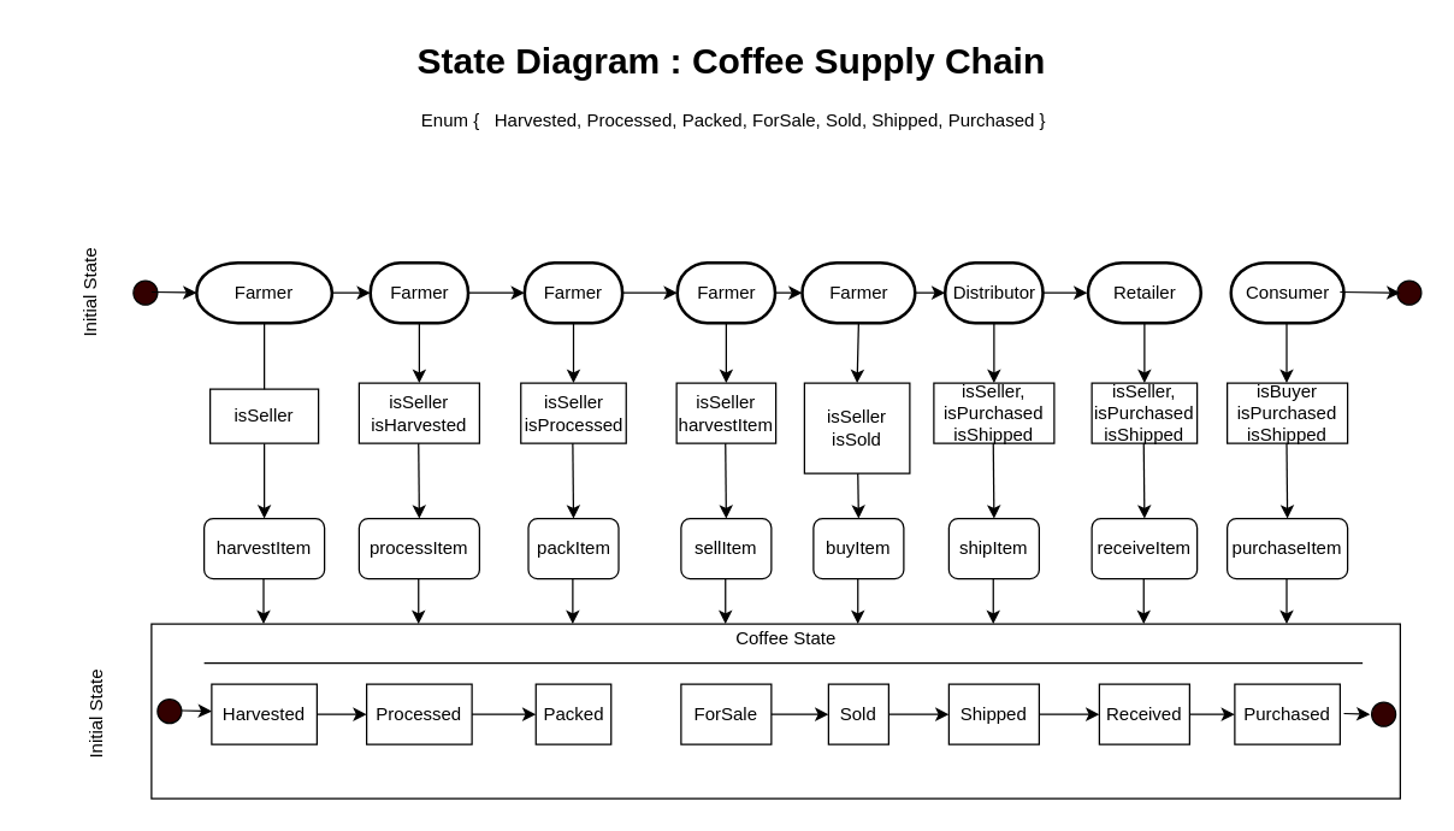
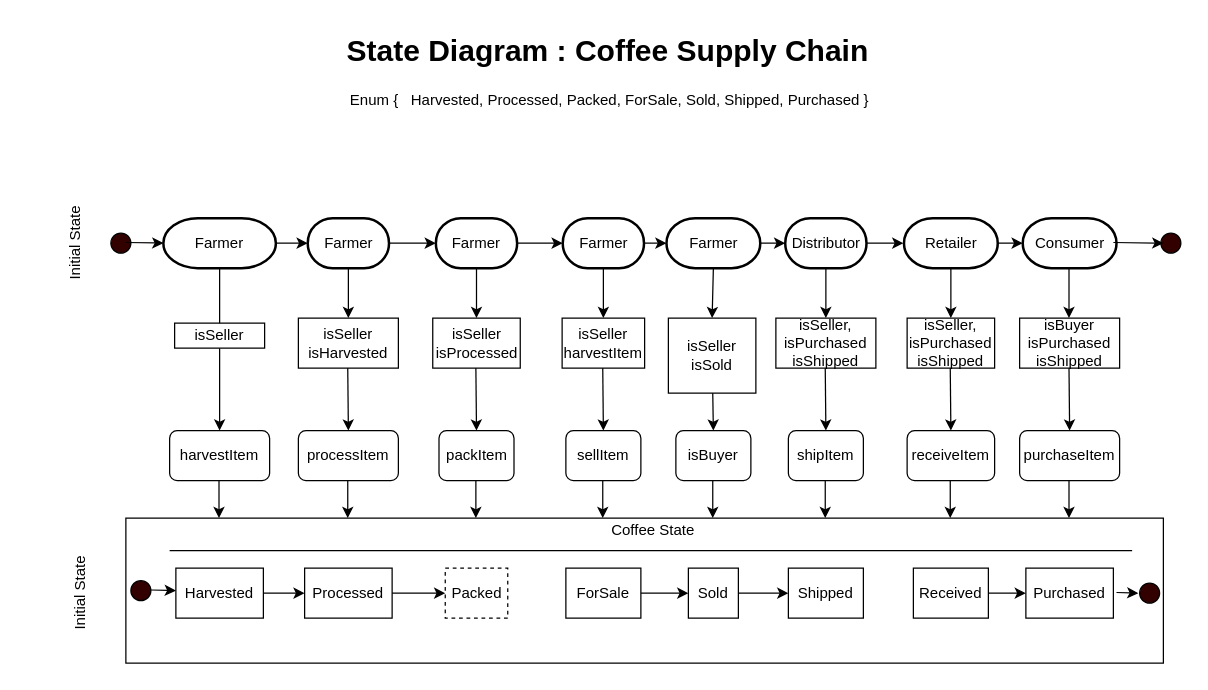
+ <mxCell id="49" value="" style="endArrow=classic;html=1;exitX=1;exitY=0.5;exitDx=0;exitDy=0;exitPerimeter=0;entryX=0;entryY=0.5;entryDx=0;entryDy=0;entryPerimeter=0;" edge="1" parent="1" source="40" target="42"><mxGeometry width="50" height="50" relative="1" as="geometry"><mxPoint x="702.5" y="204" as="sourcePoint" /><mxPoint x="732" y="204" as="targetPoint" /></mxGeometry></mxCell>
- <mxCell id="84" value="isSeller" style="rounded=0;whiteSpace=wrap;html=1;fillColor=#FFFFFF;" vertex="1" parent="1"><mxGeometry x="139" y="258" width="72" height="36" as="geometry" /></mxCell>
+ <mxCell id="84" value="isSeller" style="rounded=0;whiteSpace=wrap;html=1;fillColor=#FFFFFF;" vertex="1" parent="1"><mxGeometry x="139" y="258" width="72" height="20" as="geometry" /></mxCell>
- <mxCell id="24" value="buyItem" style="rounded=1;whiteSpace=wrap;html=1;" vertex="1" parent="1"><mxGeometry x="540" y="344" width="60" height="40" as="geometry" /></mxCell>
+ <mxCell id="24" value="isBuyer" style="rounded=1;whiteSpace=wrap;html=1;" vertex="1" parent="1"><mxGeometry x="540" y="344" width="60" height="40" as="geometry" /></mxCell>
- <mxCell id="6" value="Packed" style="rounded=0;whiteSpace=wrap;html=1;" vertex="1" parent="1"><mxGeometry x="355.5" y="454" width="50" height="40" as="geometry" /></mxCell>
+ <mxCell id="6" value="Packed" style="rounded=0;whiteSpace=wrap;html=1;dashed=1;" vertex="1" parent="1"><mxGeometry x="355.5" y="454" width="50" height="40" as="geometry" /></mxCell>
- <mxCell id="16" value="" style="endArrow=classic;html=1;exitX=1;exitY=0.5;exitDx=0;exitDy=0;entryX=0;entryY=0.5;entryDx=0;entryDy=0;" edge="1" parent="1" source="9" target="10"><mxGeometry width="50" height="50" relative="1" as="geometry"><mxPoint x="568" y="484" as="sourcePoint" /><mxPoint x="588" y="484" as="targetPoint" /></mxGeometry></mxCell>
